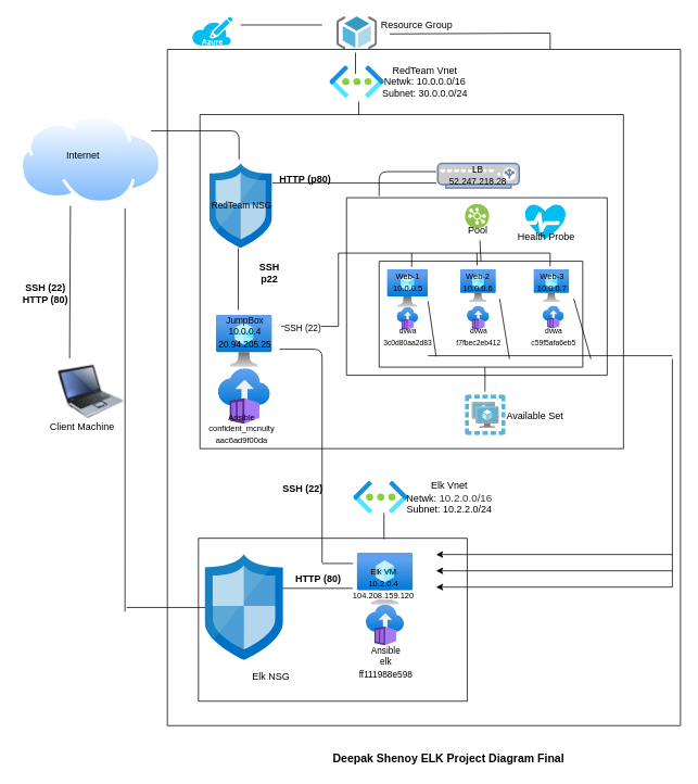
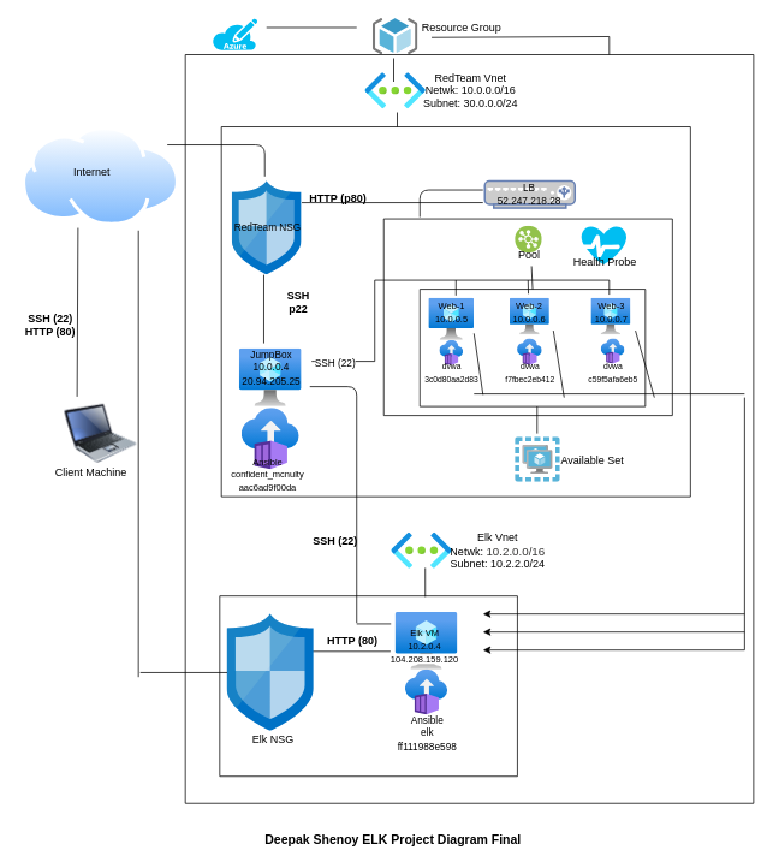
- <mxCell id="81" value="Elk NSG" style="text;html=1;align=center;verticalAlign=middle;resizable=0;points=[];autosize=1;strokeColor=none;" parent="79" vertex="1"><mxGeometry x="58.33" y="160" width="60" height="20" as="geometry" /></mxCell>
+ <mxCell id="81" value="Elk NSG" style="text;html=1;align=center;verticalAlign=middle;resizable=0;points=[];autosize=1;strokeColor=none;" parent="79" vertex="1"><mxGeometry x="28.33" y="150" width="60" height="20" as="geometry" /></mxCell>
- <mxCell id="88" value="&lt;font style=&quot;font-size: 14px&quot;&gt;&lt;b&gt;Deepak Shenoy ELK Project Diagram Final&lt;/b&gt;&lt;/font&gt;" style="text;html=1;align=center;verticalAlign=middle;resizable=0;points=[];autosize=1;strokeColor=none;" vertex="1" parent="1"><mxGeometry x="400" y="920" width="300" height="20" as="geometry" /></mxCell>
+ <mxCell id="88" value="&lt;font style=&quot;font-size: 14px&quot;&gt;&lt;b&gt;Deepak Shenoy ELK Project Diagram Final&lt;/b&gt;&lt;/font&gt;" style="text;html=1;align=center;verticalAlign=middle;resizable=0;points=[];autosize=1;strokeColor=none;" vertex="1" parent="1"><mxGeometry x="285" y="920" width="300" height="20" as="geometry" /></mxCell>
